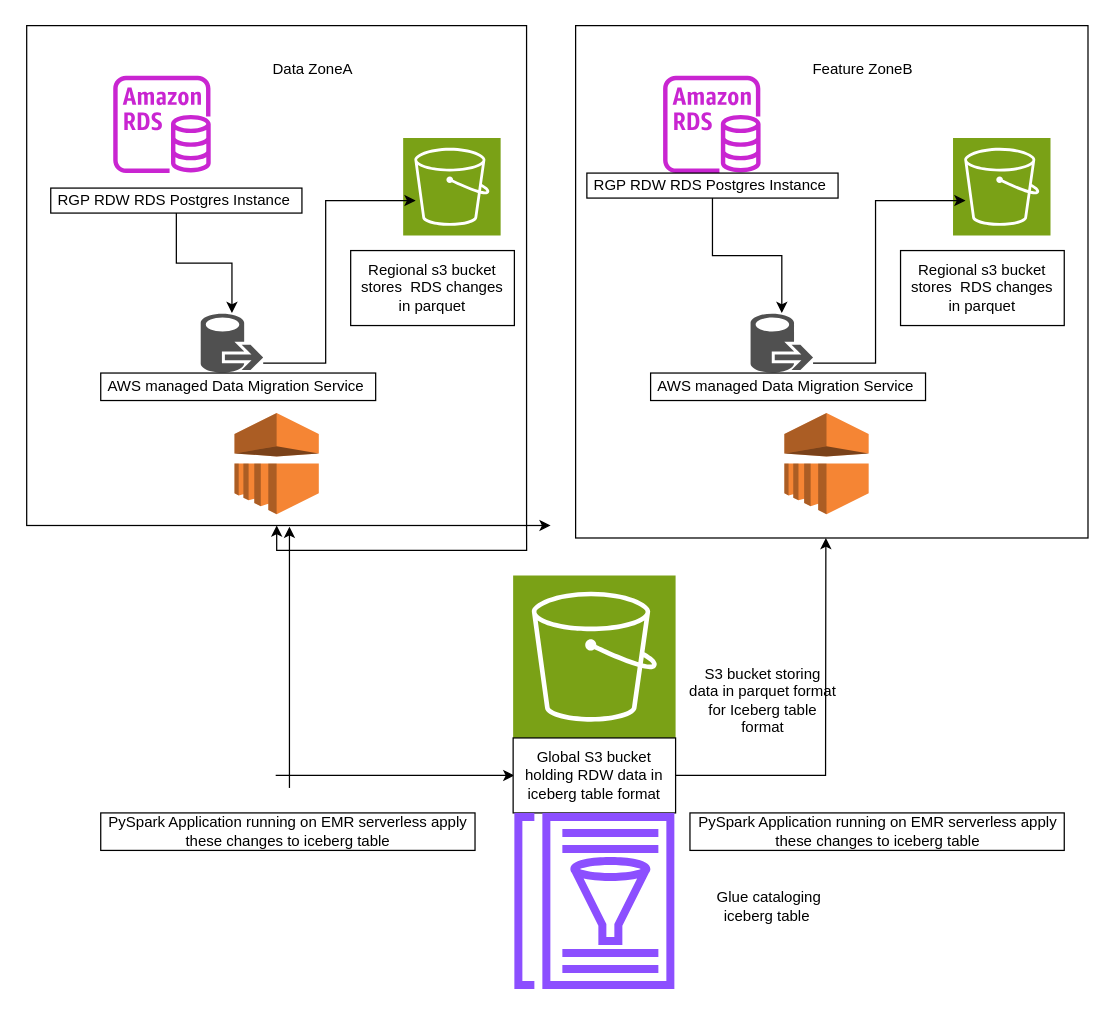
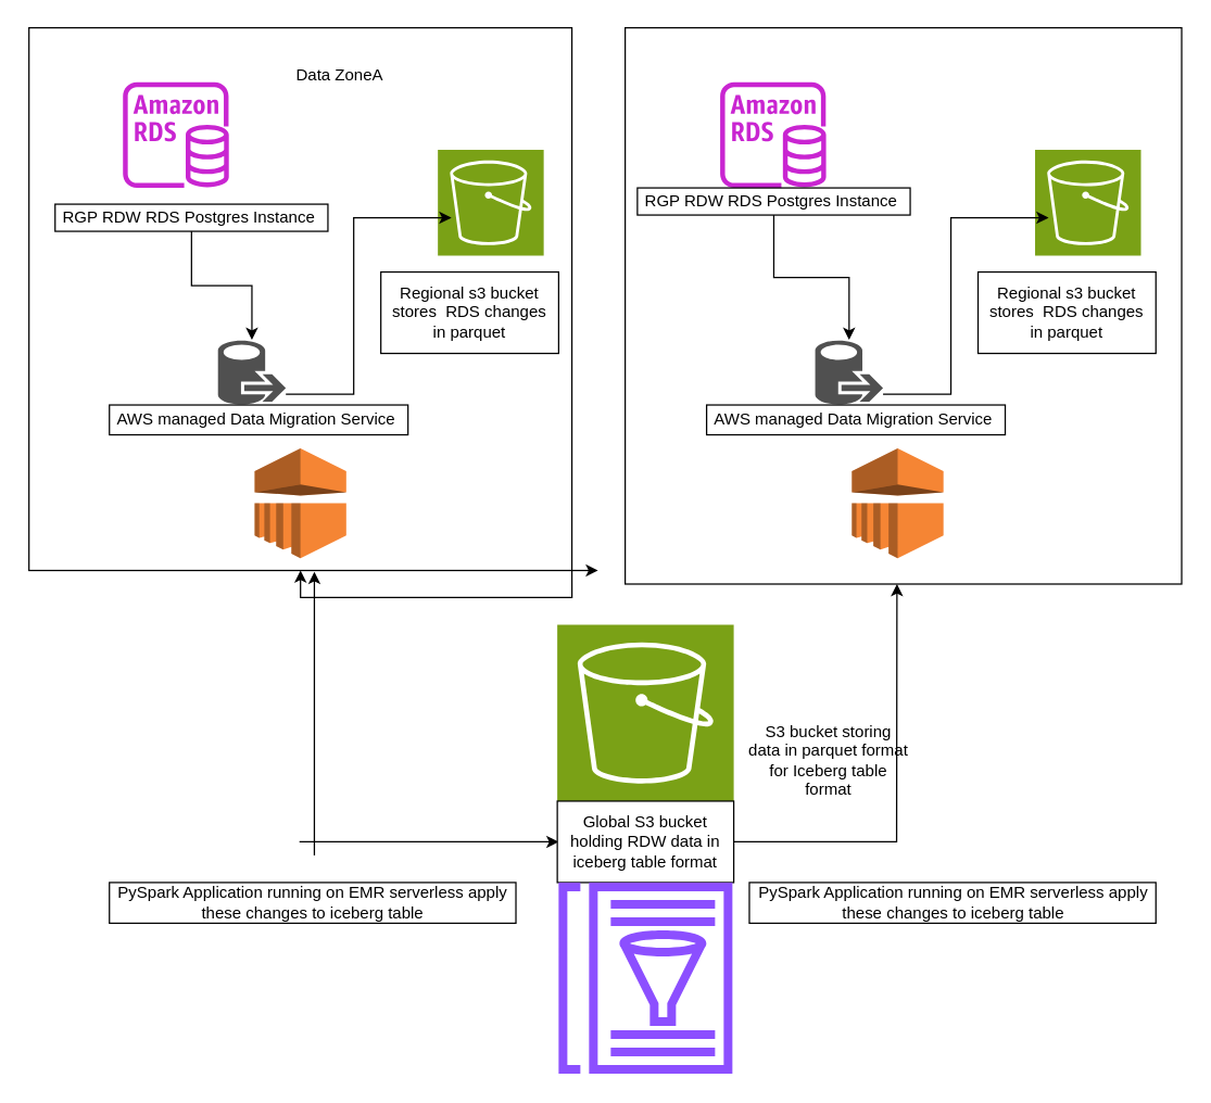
- <mxCell id="35" value="Feature ZoneB" style="text;html=1;align=center;verticalAlign=middle;whiteSpace=wrap;rounded=0;" vertex="1" parent="1"><mxGeometry x="639.75" y="40" width="100.25" height="30" as="geometry" /></mxCell>
- <mxCell id="21" value="Glue cataloging iceberg table&amp;nbsp;" style="text;html=1;align=center;verticalAlign=middle;whiteSpace=wrap;rounded=0;" vertex="1" parent="1"><mxGeometry x="560" y="710" width="110" height="30" as="geometry" /></mxCell>
